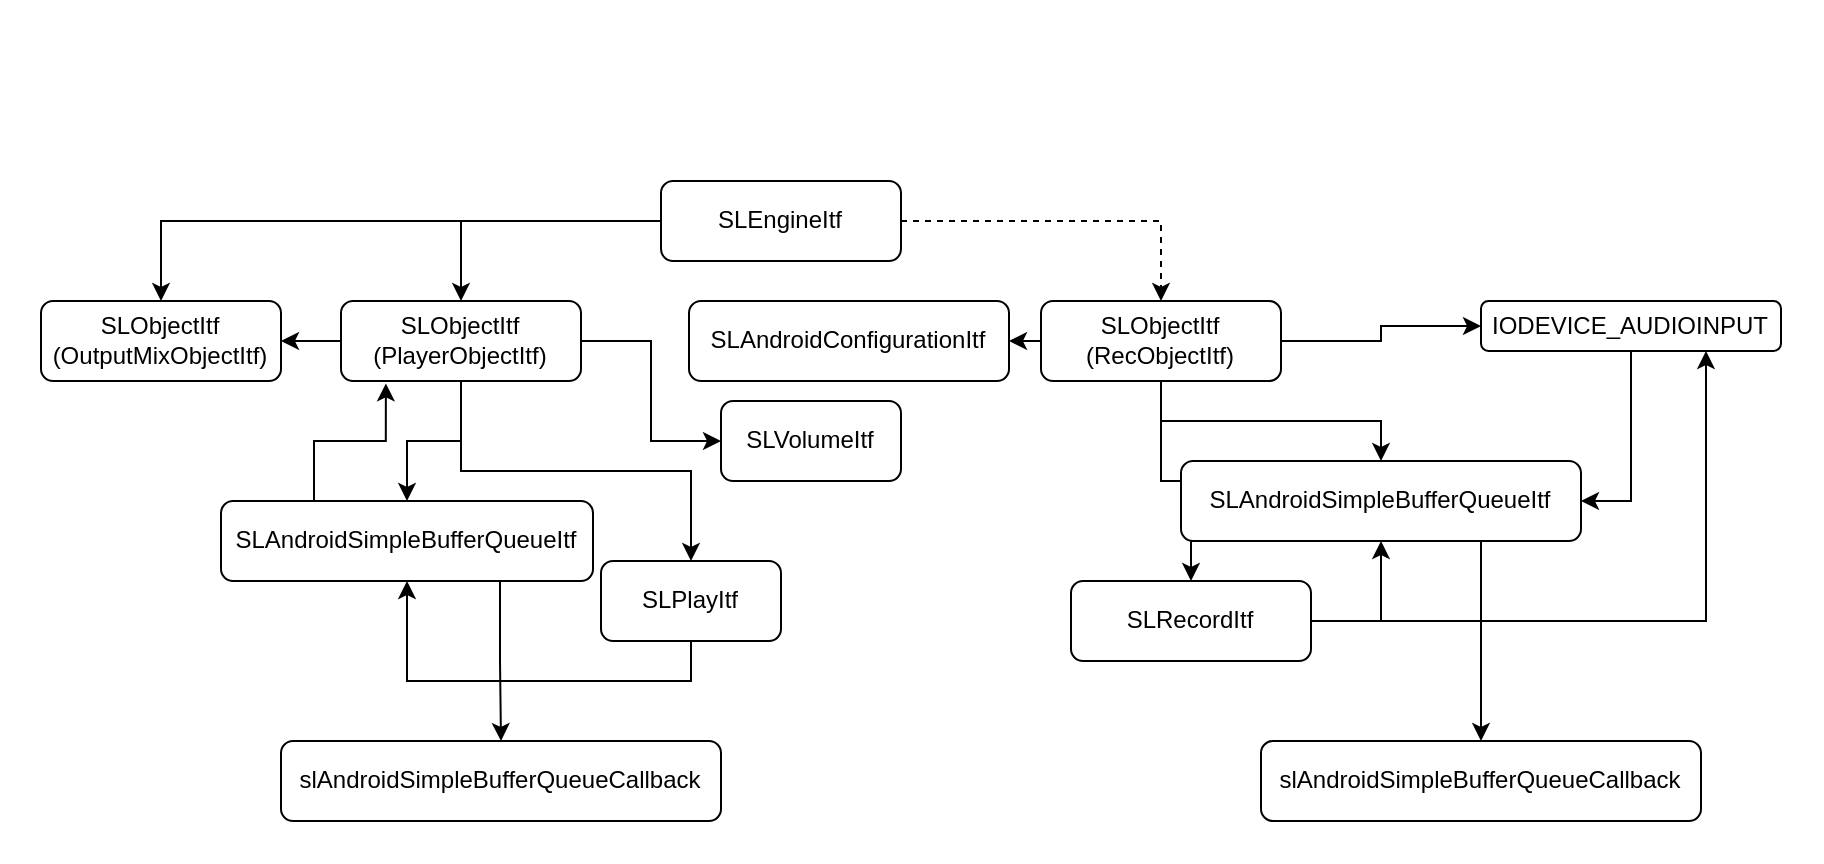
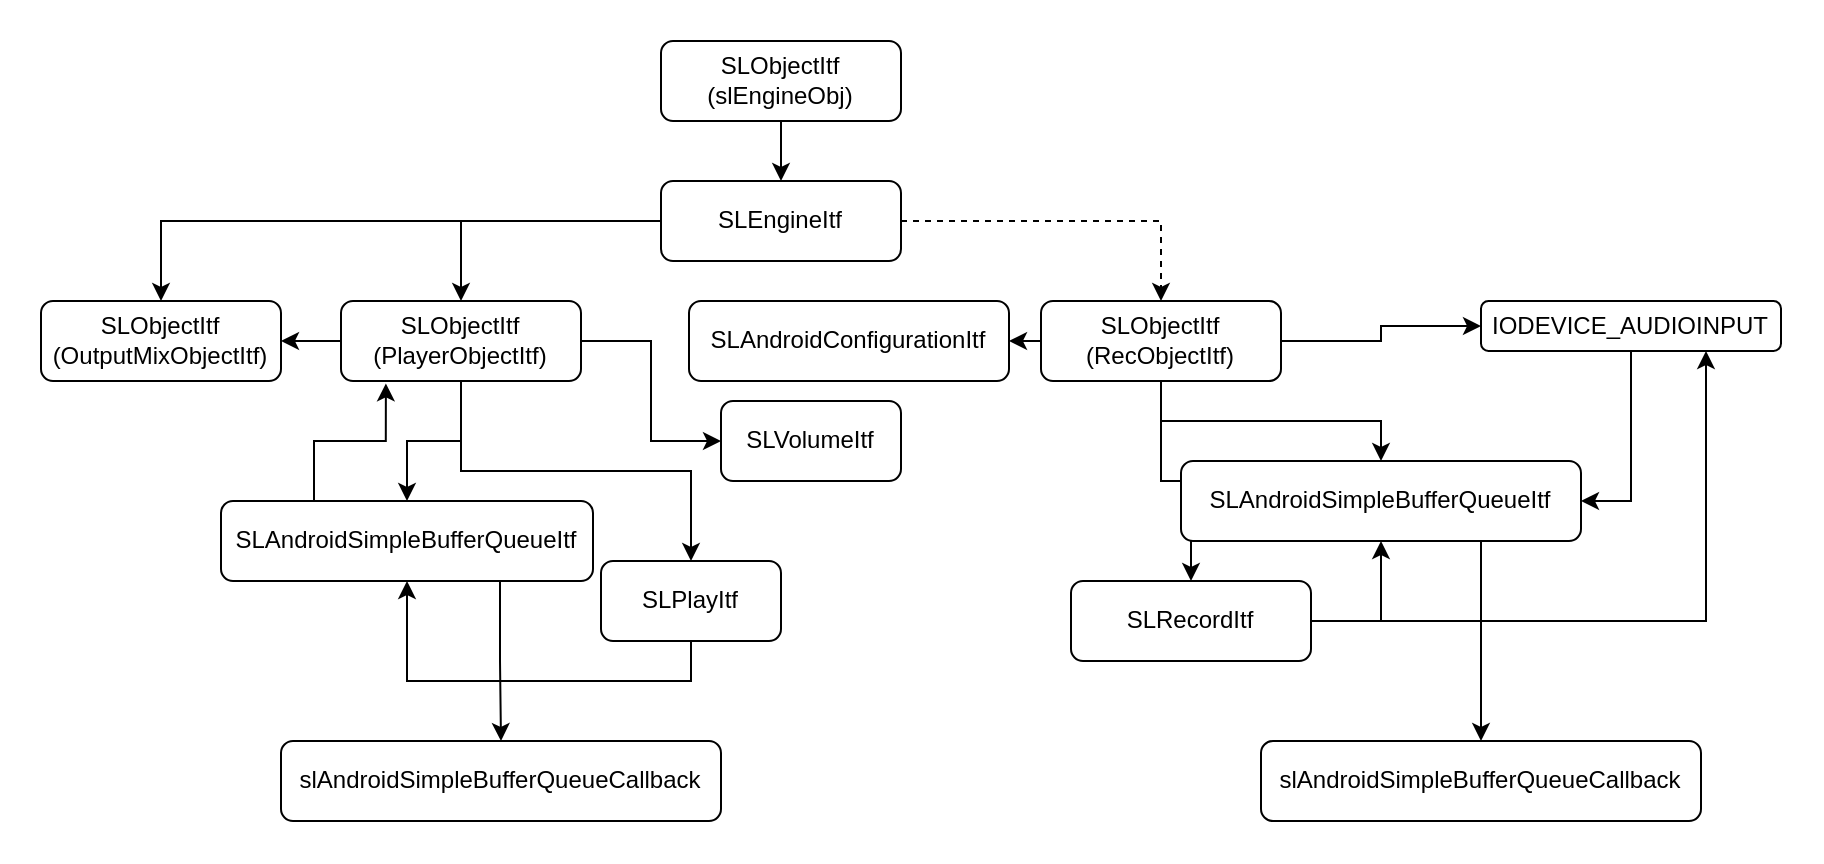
+ <mxCell id="3" value="SLObjectItf (slEngineObj)" style="rounded=1;whiteSpace=wrap;html=1;" vertex="1" parent="1"><mxGeometry x="330" y="20" width="120" height="40" as="geometry" /></mxCell>
+ <mxCell id="2" style="edgeStyle=orthogonalEdgeStyle;rounded=0;orthogonalLoop=1;jettySize=auto;html=1;exitX=0.5;exitY=1;exitDx=0;exitDy=0;entryX=0.5;entryY=0;entryDx=0;entryDy=0;" edge="1" parent="1" source="3" target="7"><mxGeometry relative="1" as="geometry" /></mxCell>
